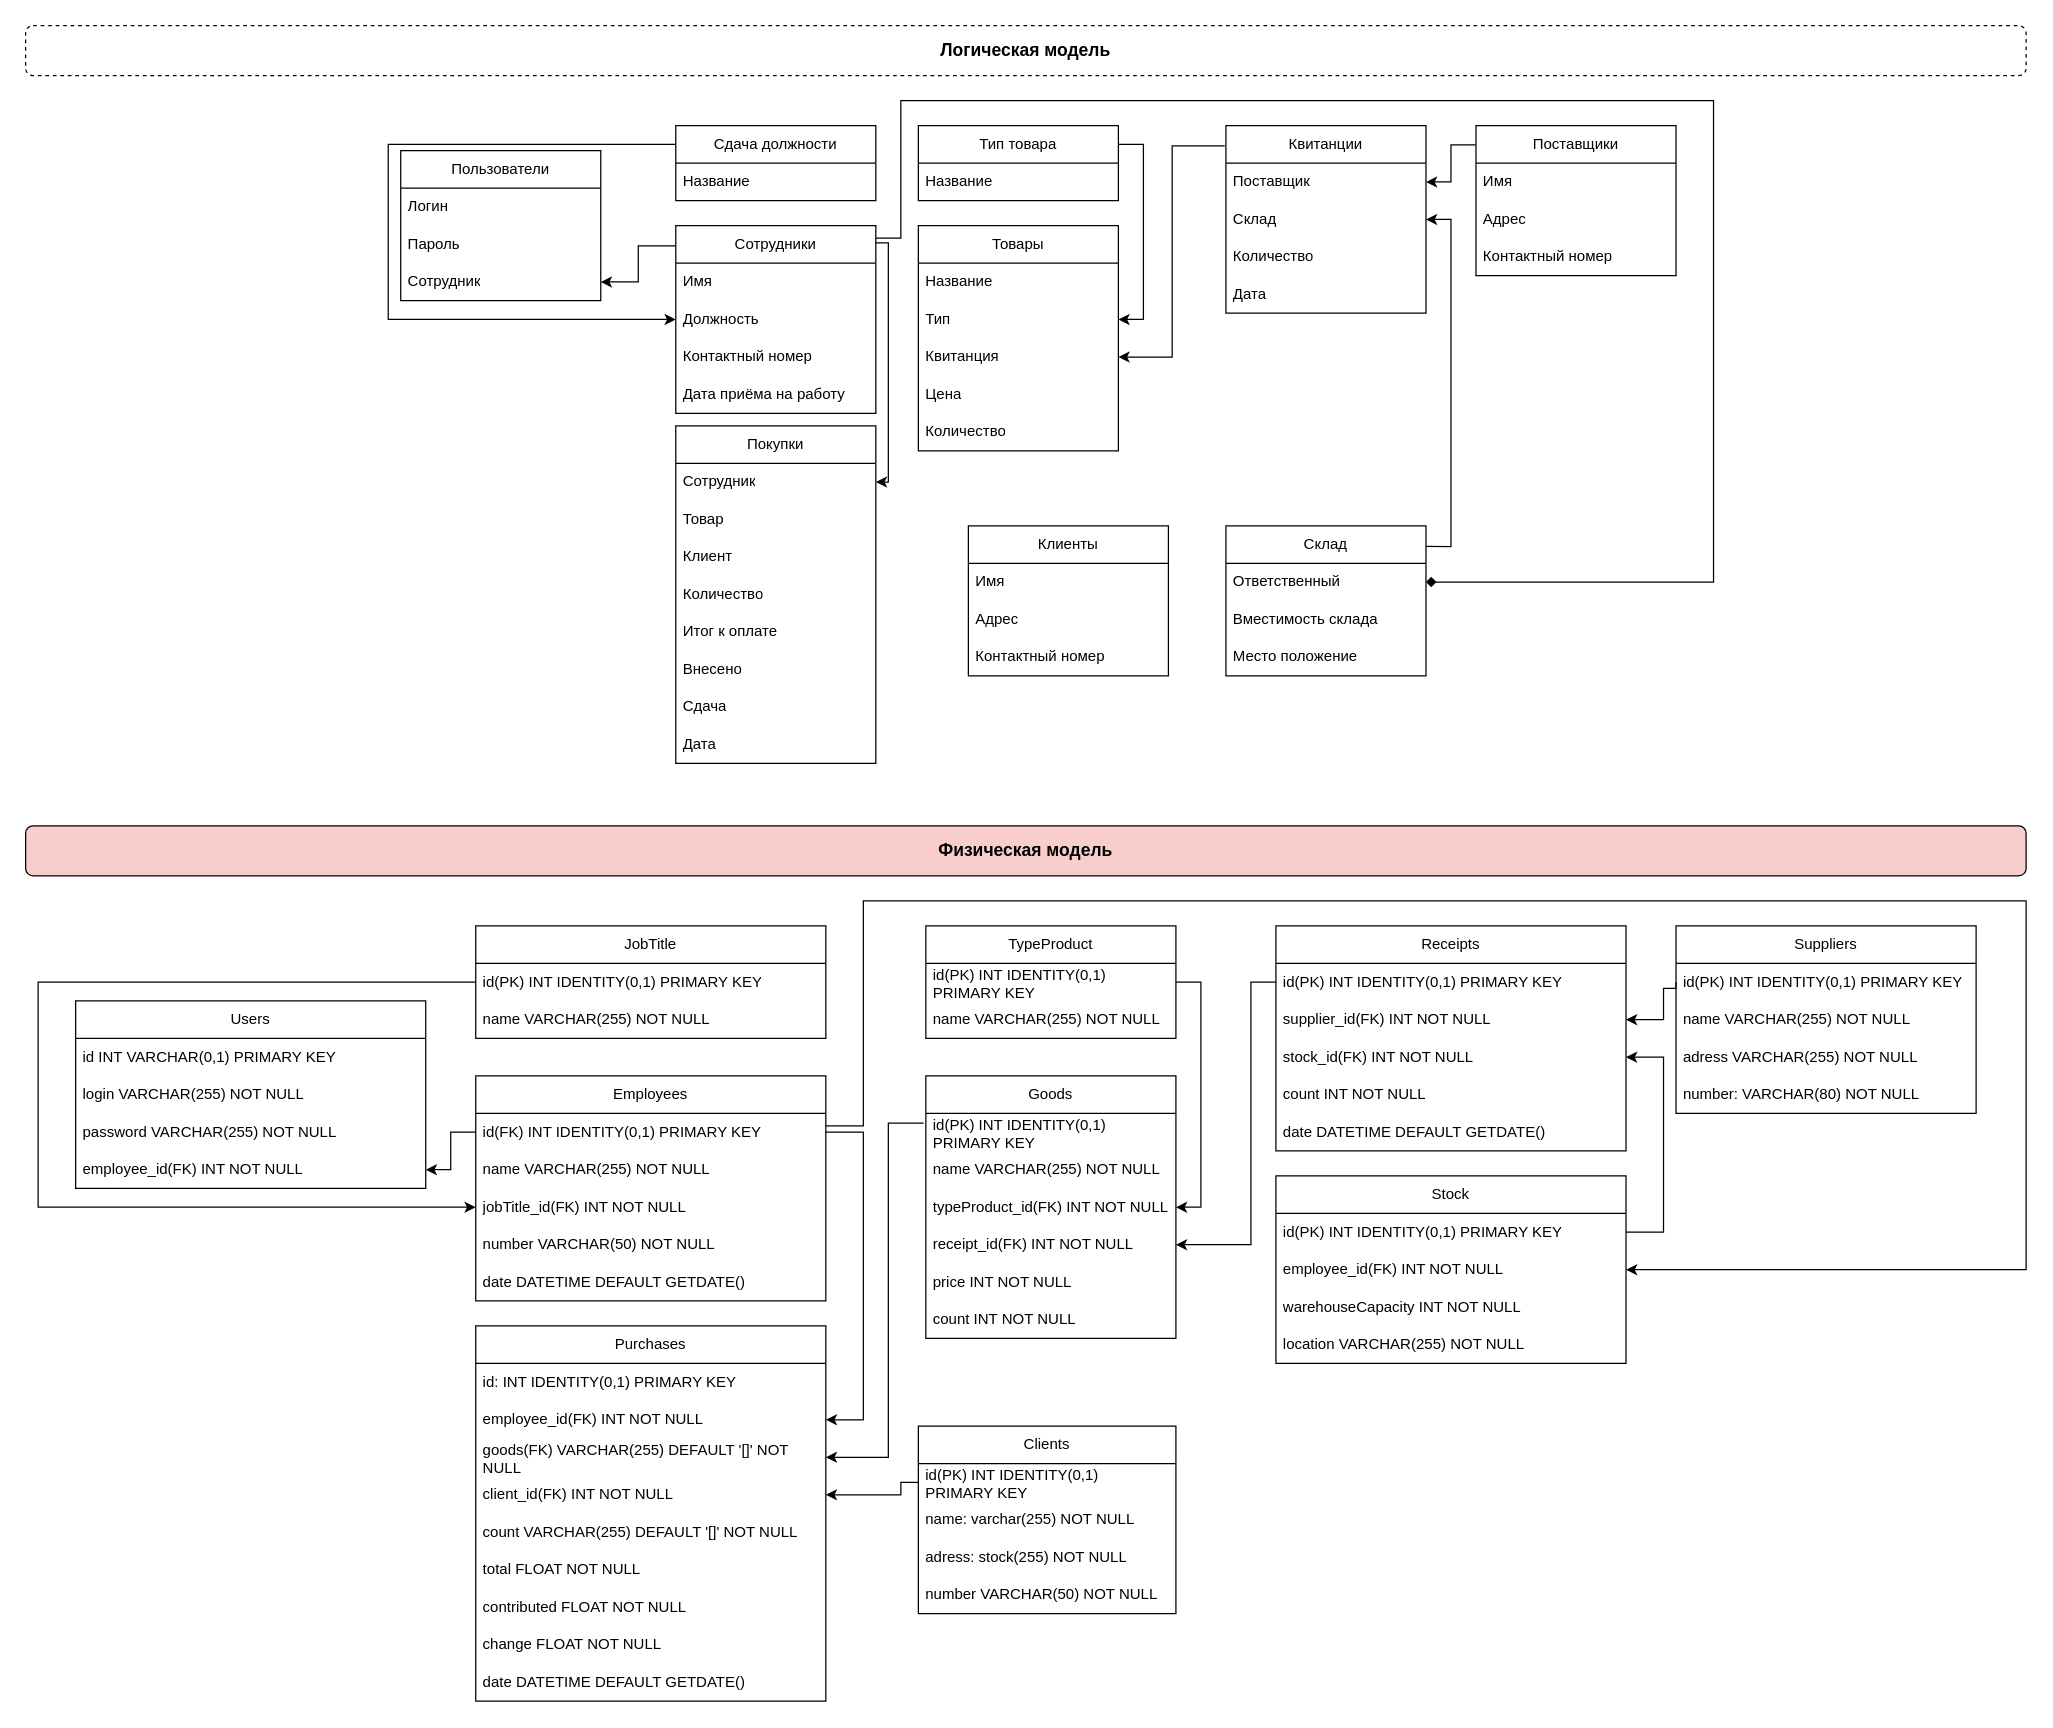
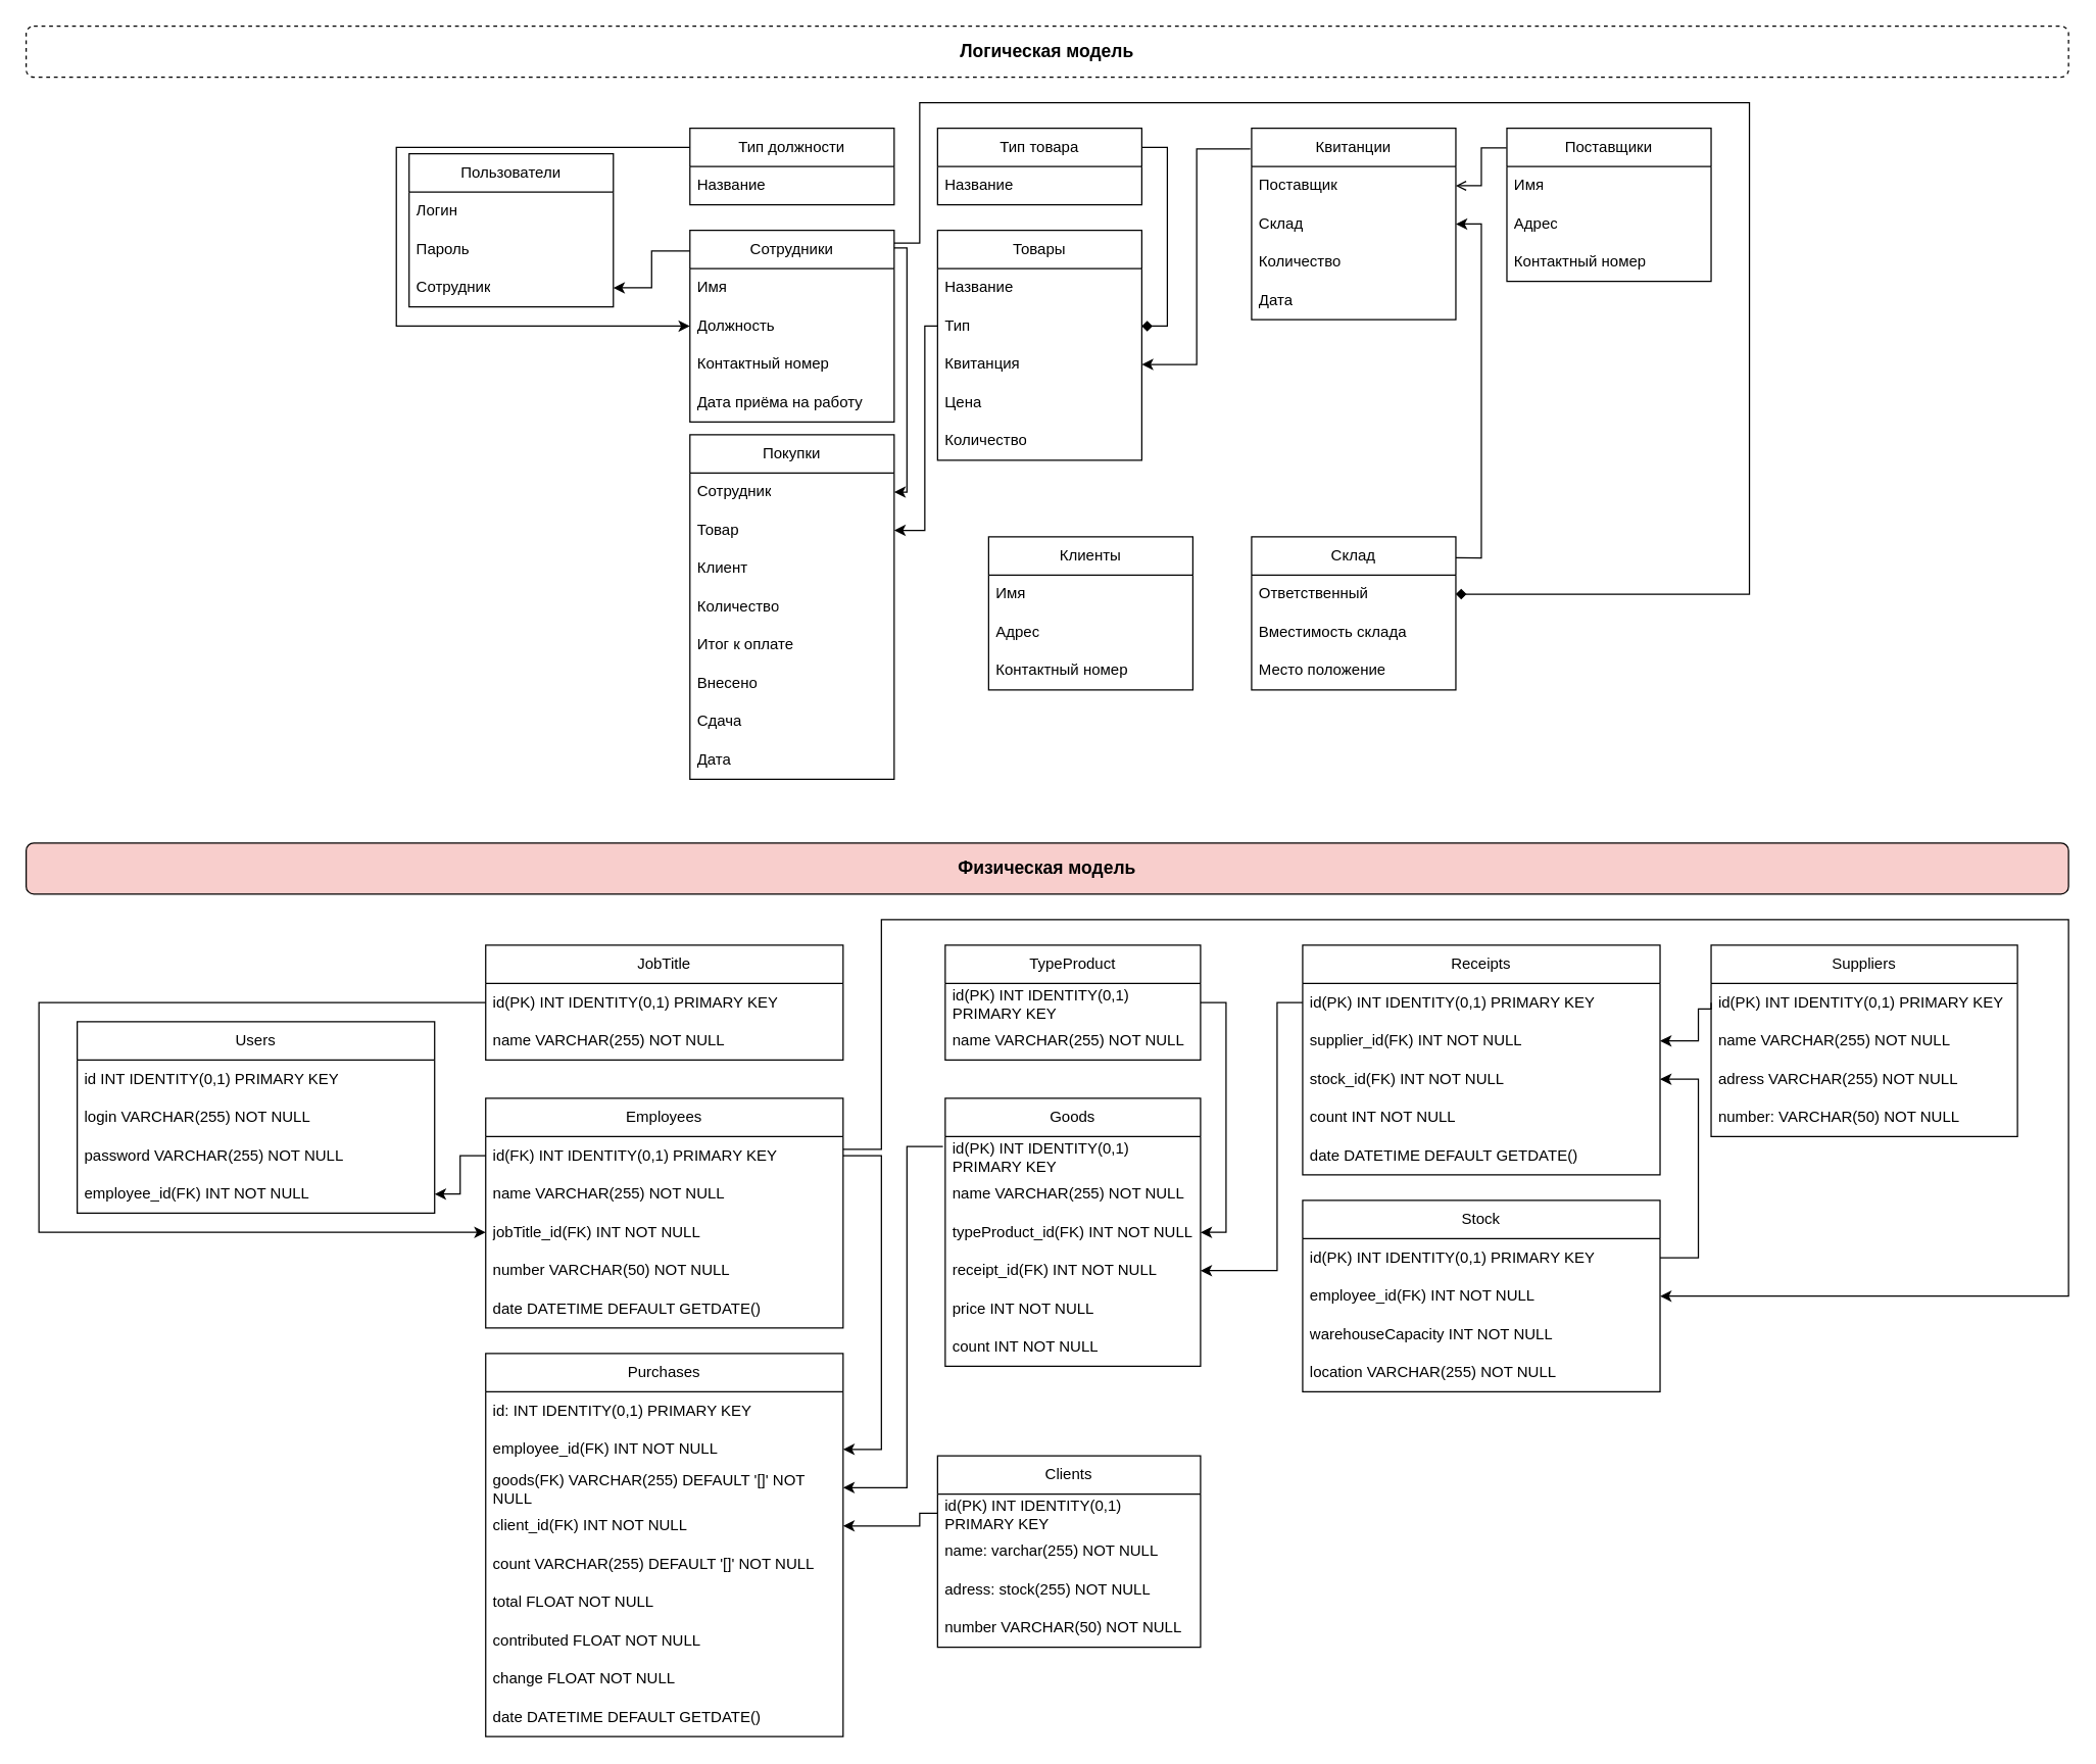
- <mxCell id="104" value="Сдача должности" style="swimlane;fontStyle=0;childLayout=stackLayout;horizontal=1;startSize=30;horizontalStack=0;resizeParent=1;resizeParentMax=0;resizeLast=0;collapsible=1;marginBottom=0;whiteSpace=wrap;html=1;" parent="1" vertex="1"><mxGeometry x="540" y="100" width="160" height="60" as="geometry" /></mxCell>
+ <mxCell id="104" value="Тип должности" style="swimlane;fontStyle=0;childLayout=stackLayout;horizontal=1;startSize=30;horizontalStack=0;resizeParent=1;resizeParentMax=0;resizeLast=0;collapsible=1;marginBottom=0;whiteSpace=wrap;html=1;" parent="1" vertex="1"><mxGeometry x="540" y="100" width="160" height="60" as="geometry" /></mxCell>
- <mxCell id="21" style="edgeStyle=orthogonalEdgeStyle;rounded=0;orthogonalLoop=1;jettySize=auto;html=1;entryX=1;entryY=0.5;entryDx=0;entryDy=0;exitX=-0.002;exitY=0.128;exitDx=0;exitDy=0;exitPerimeter=0;" parent="1" source="22" target="17" edge="1"><mxGeometry relative="1" as="geometry" /></mxCell>
+ <mxCell id="21" style="edgeStyle=orthogonalEdgeStyle;rounded=0;orthogonalLoop=1;jettySize=auto;html=1;entryX=1;entryY=0.5;entryDx=0;entryDy=0;exitX=-0.002;exitY=0.128;exitDx=0;exitDy=0;exitPerimeter=0;endArrow=open;" parent="1" source="22" target="17" edge="1"><mxGeometry relative="1" as="geometry" /></mxCell>
- <mxCell id="44" style="edgeStyle=orthogonalEdgeStyle;rounded=0;orthogonalLoop=1;jettySize=auto;html=1;entryX=1;entryY=0.5;entryDx=0;entryDy=0;exitX=1;exitY=0.25;exitDx=0;exitDy=0;" parent="1" source="45" target="40" edge="1"><mxGeometry relative="1" as="geometry"><Array as="points"><mxPoint x="914" y="115" /><mxPoint x="914" y="255" /></Array></mxGeometry></mxCell>
+ <mxCell id="44" style="edgeStyle=orthogonalEdgeStyle;rounded=0;orthogonalLoop=1;jettySize=auto;html=1;entryX=1;entryY=0.5;entryDx=0;entryDy=0;exitX=1;exitY=0.25;exitDx=0;exitDy=0;endArrow=diamond;" parent="1" source="45" target="40" edge="1"><mxGeometry relative="1" as="geometry"><Array as="points"><mxPoint x="914" y="115" /><mxPoint x="914" y="255" /></Array></mxGeometry></mxCell>
+ <mxCell id="47" style="edgeStyle=orthogonalEdgeStyle;rounded=0;orthogonalLoop=1;jettySize=auto;html=1;entryX=1;entryY=0.5;entryDx=0;entryDy=0;" parent="1" source="40" target="4" edge="1"><mxGeometry relative="1" as="geometry"><Array as="points"><mxPoint x="724" y="255" /><mxPoint x="724" y="415" /></Array></mxGeometry></mxCell>
- <mxCell id="114" value="id INT VARCHAR(0,1) PRIMARY KEY" style="text;strokeColor=none;fillColor=none;align=left;verticalAlign=middle;spacingLeft=4;spacingRight=4;overflow=hidden;points=[[0,0.5],[1,0.5]];portConstraint=eastwest;rotatable=0;whiteSpace=wrap;html=1;" vertex="1" parent="113"><mxGeometry y="30" width="280" height="30" as="geometry" /></mxCell>
+ <mxCell id="114" value="id INT IDENTITY(0,1) PRIMARY KEY" style="text;strokeColor=none;fillColor=none;align=left;verticalAlign=middle;spacingLeft=4;spacingRight=4;overflow=hidden;points=[[0,0.5],[1,0.5]];portConstraint=eastwest;rotatable=0;whiteSpace=wrap;html=1;" vertex="1" parent="113"><mxGeometry y="30" width="280" height="30" as="geometry" /></mxCell>
- <mxCell id="76" value="number: VARCHAR(80) NOT NULL" style="text;strokeColor=none;fillColor=none;align=left;verticalAlign=middle;spacingLeft=4;spacingRight=4;overflow=hidden;points=[[0,0.5],[1,0.5]];portConstraint=eastwest;rotatable=0;whiteSpace=wrap;html=1;" parent="72" vertex="1"><mxGeometry y="120" width="240" height="30" as="geometry" /></mxCell>
+ <mxCell id="76" value="number: VARCHAR(50) NOT NULL" style="text;strokeColor=none;fillColor=none;align=left;verticalAlign=middle;spacingLeft=4;spacingRight=4;overflow=hidden;points=[[0,0.5],[1,0.5]];portConstraint=eastwest;rotatable=0;whiteSpace=wrap;html=1;" parent="72" vertex="1"><mxGeometry y="120" width="240" height="30" as="geometry" /></mxCell>
